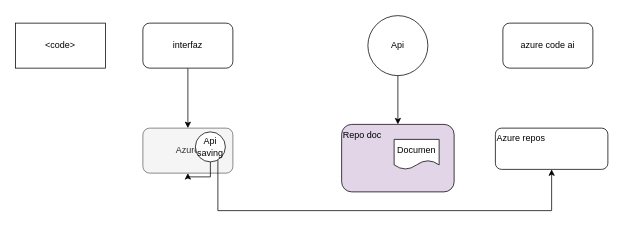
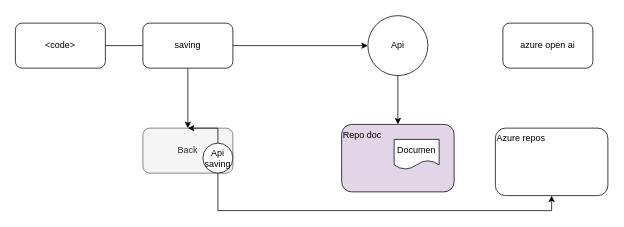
- <mxCell id="4" value="&amp;lt;code&amp;gt;" style="whiteSpace=wrap;html=1;rounded=0;" parent="1" vertex="1"><mxGeometry x="20" y="30" width="120" height="60" as="geometry" /></mxCell>
+ <mxCell id="4" value="&amp;lt;code&amp;gt;" style="rounded=1;whiteSpace=wrap;html=1;" parent="1" vertex="1"><mxGeometry x="20" y="30" width="120" height="60" as="geometry" /></mxCell>
- <mxCell id="8" value="interfaz" style="rounded=1;whiteSpace=wrap;html=1;" parent="1" vertex="1"><mxGeometry x="190" y="30" width="120" height="60" as="geometry" /></mxCell>
+ <mxCell id="8" value="saving" style="rounded=1;whiteSpace=wrap;html=1;" parent="1" vertex="1"><mxGeometry x="190" y="30" width="120" height="60" as="geometry" /></mxCell>
+ <mxCell id="3" style="edgeStyle=orthogonalEdgeStyle;rounded=0;orthogonalLoop=1;jettySize=auto;html=1;entryX=0;entryY=0.5;entryDx=0;entryDy=0;" parent="1" source="4" target="6" edge="1"><mxGeometry relative="1" as="geometry" /></mxCell>
- <mxCell id="2" value="azure code ai" style="rounded=1;whiteSpace=wrap;html=1;" parent="1" vertex="1"><mxGeometry x="670" y="30" width="120" height="60" as="geometry" /></mxCell>
+ <mxCell id="2" value="azure open ai" style="rounded=1;whiteSpace=wrap;html=1;" parent="1" vertex="1"><mxGeometry x="670" y="30" width="120" height="60" as="geometry" /></mxCell>
- <mxCell id="15" value="Api saving" style="ellipse;whiteSpace=wrap;html=1;rounded=1;" parent="1" vertex="1"><mxGeometry x="260" y="175" width="40" height="40" as="geometry" /></mxCell>
+ <mxCell id="15" value="Api saving" style="ellipse;whiteSpace=wrap;html=1;rounded=1;" parent="1" vertex="1"><mxGeometry x="270" y="190" width="40" height="40" as="geometry" /></mxCell>
- <mxCell id="11" value="Azure repos" style="whiteSpace=wrap;html=1;rounded=1;verticalAlign=top;align=left;" parent="1" vertex="1"><mxGeometry x="660" y="170" width="150" height="55" as="geometry" /></mxCell>
+ <mxCell id="11" value="Azure repos" style="whiteSpace=wrap;html=1;rounded=1;verticalAlign=top;align=left;" parent="1" vertex="1"><mxGeometry x="660" y="170" width="150" height="90" as="geometry" /></mxCell>
- <mxCell id="12" value="Azure" style="rounded=1;whiteSpace=wrap;html=1;fillColor=#f5f5f5;fontColor=#333333;strokeColor=#666666;" parent="1" vertex="1"><mxGeometry x="190" y="170" width="120" height="60" as="geometry" /></mxCell>
+ <mxCell id="12" value="Back" style="rounded=1;whiteSpace=wrap;html=1;fillColor=#f5f5f5;fontColor=#333333;strokeColor=#666666;" parent="1" vertex="1"><mxGeometry x="190" y="170" width="120" height="60" as="geometry" /></mxCell>
